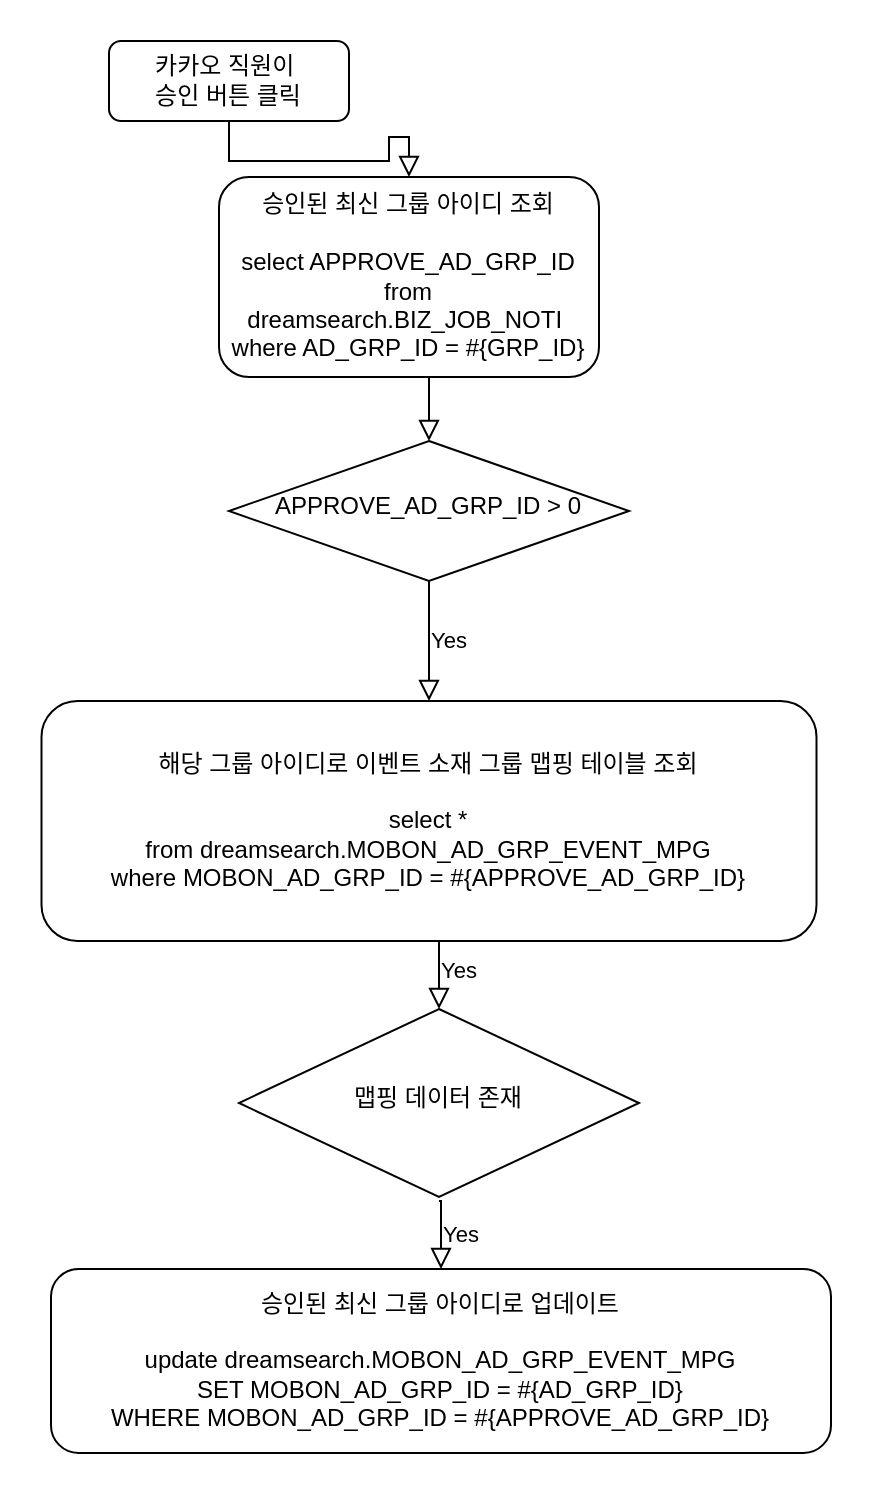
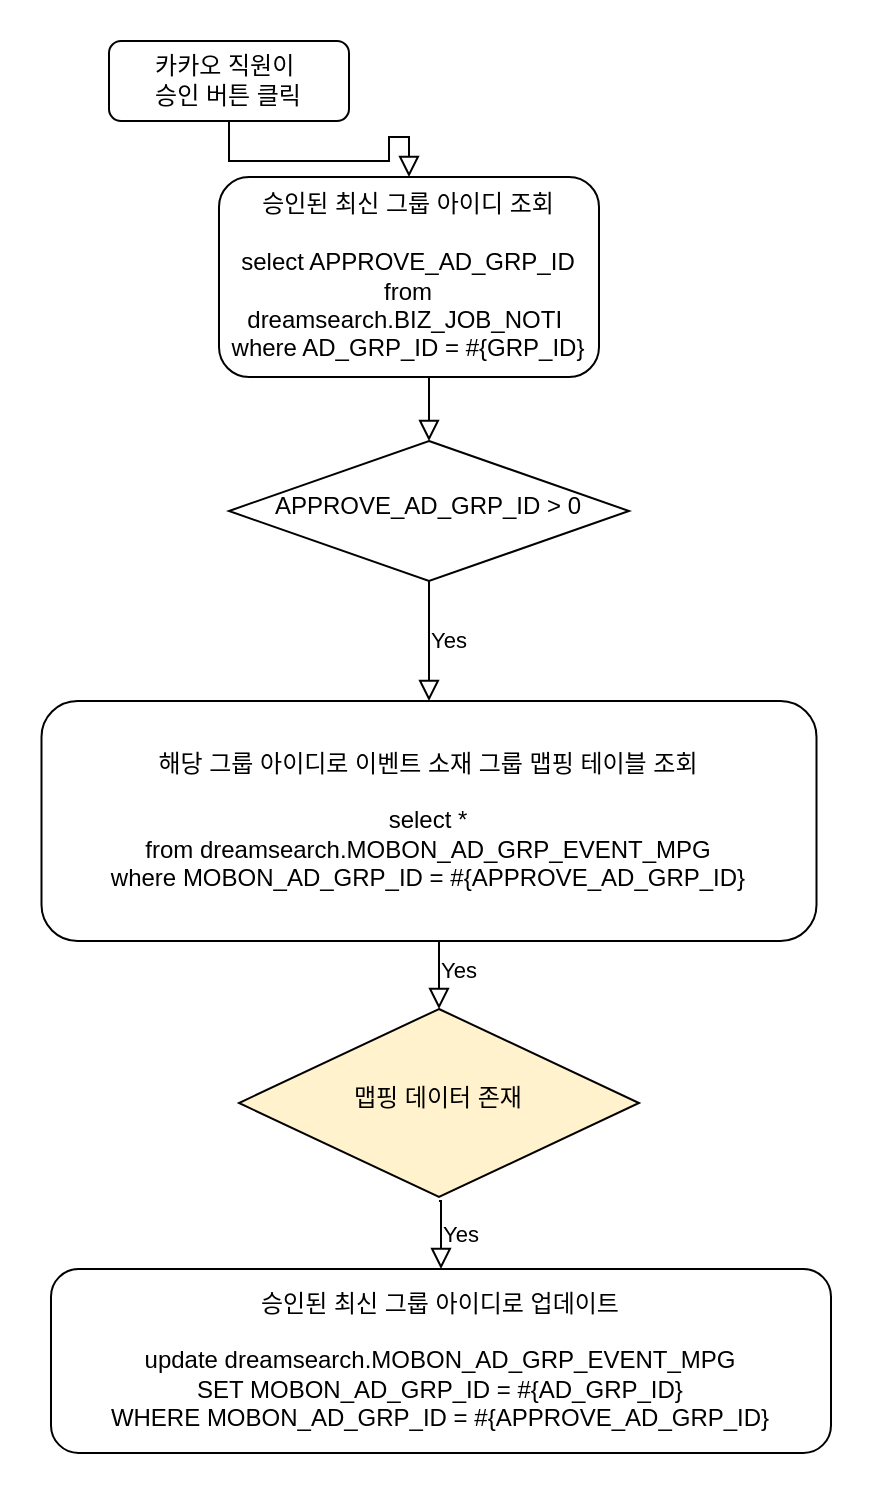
- <mxCell id="9" value="맵핑 데이터 존재" style="rhombus;whiteSpace=wrap;html=1;shadow=0;fontFamily=Helvetica;fontSize=12;align=center;strokeWidth=1;spacing=6;spacingTop=-4;" vertex="1" parent="1"><mxGeometry x="119" y="504" width="200" height="94" as="geometry" /></mxCell>
+ <mxCell id="9" value="맵핑 데이터 존재" style="rhombus;whiteSpace=wrap;html=1;shadow=0;fontFamily=Helvetica;fontSize=12;align=center;strokeWidth=1;spacing=6;spacingTop=-4;fillColor=#fff2cc;" vertex="1" parent="1"><mxGeometry x="119" y="504" width="200" height="94" as="geometry" /></mxCell>
